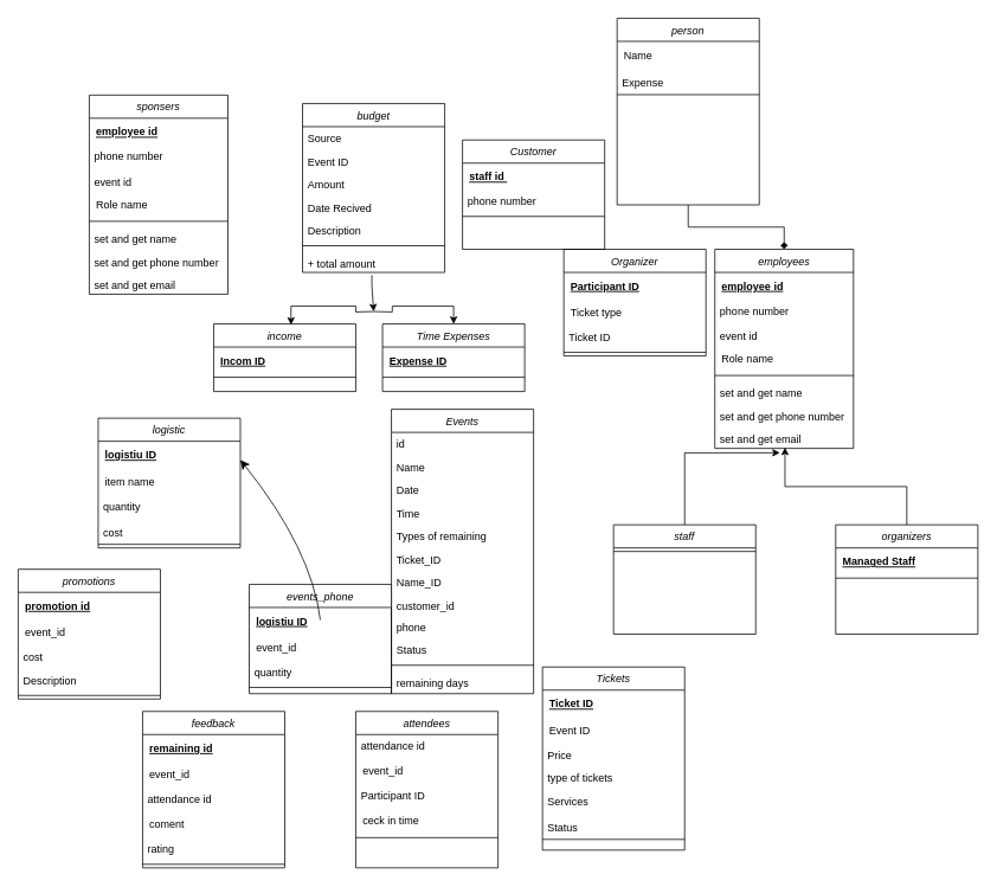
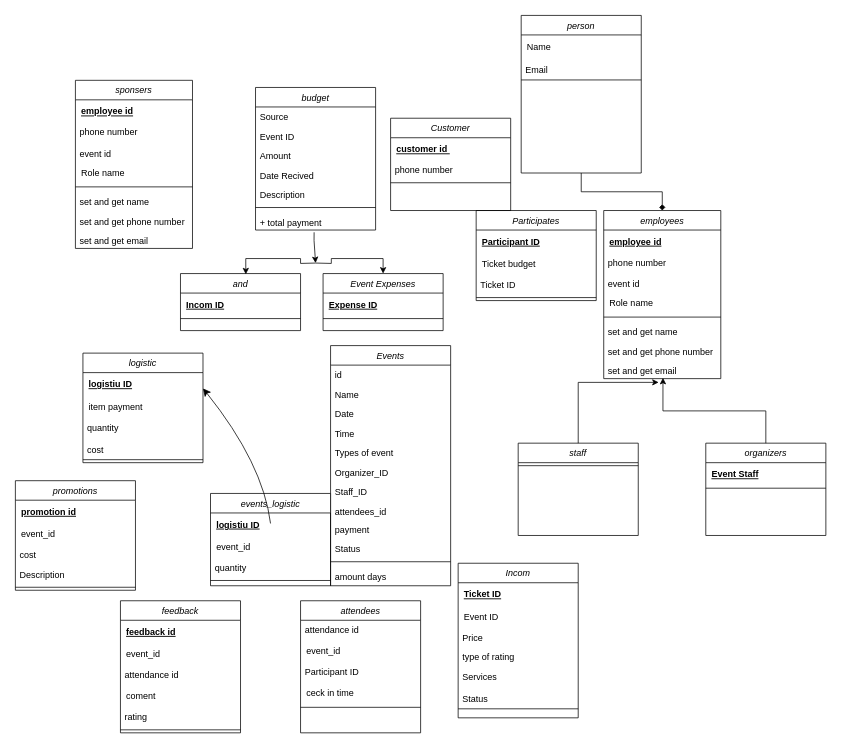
- <mxCell id="86" value="Expense" style="text;align=left;verticalAlign=bottom;spacingLeft=4;spacingRight=4;overflow=hidden;rotatable=0;points=[[0,0.5],[1,0.5]];portConstraint=eastwest;rounded=0;shadow=0;html=0;" vertex="1" parent="84"><mxGeometry y="56" width="160" height="26" as="geometry" /></mxCell>
+ <mxCell id="86" value="Email" style="text;align=left;verticalAlign=bottom;spacingLeft=4;spacingRight=4;overflow=hidden;rotatable=0;points=[[0,0.5],[1,0.5]];portConstraint=eastwest;rounded=0;shadow=0;html=0;" vertex="1" parent="84"><mxGeometry y="56" width="160" height="26" as="geometry" /></mxCell>
- <mxCell id="100" value="staff id " style="shape=partialRectangle;overflow=hidden;connectable=0;fillColor=none;top=0;left=0;bottom=0;right=0;align=left;spacingLeft=6;fontStyle=5;" vertex="1" parent="99"><mxGeometry y="26" width="160" height="30" as="geometry"><mxRectangle width="220" height="30" as="alternateBounds" /></mxGeometry></mxCell>
+ <mxCell id="100" value="customer id " style="shape=partialRectangle;overflow=hidden;connectable=0;fillColor=none;top=0;left=0;bottom=0;right=0;align=left;spacingLeft=6;fontStyle=5;" vertex="1" parent="99"><mxGeometry y="26" width="160" height="30" as="geometry"><mxRectangle width="220" height="30" as="alternateBounds" /></mxGeometry></mxCell>
- <mxCell id="15" value="Organizer" style="swimlane;fontStyle=2;align=center;verticalAlign=top;childLayout=stackLayout;horizontal=1;startSize=26;horizontalStack=0;resizeParent=1;resizeLast=0;collapsible=1;marginBottom=0;rounded=0;shadow=0;strokeWidth=1;" parent="1" vertex="1"><mxGeometry x="634" y="280" width="160" height="120" as="geometry"><mxRectangle x="230" y="140" width="160" height="26" as="alternateBounds" /></mxGeometry></mxCell>
+ <mxCell id="15" value="Participates" style="swimlane;fontStyle=2;align=center;verticalAlign=top;childLayout=stackLayout;horizontal=1;startSize=26;horizontalStack=0;resizeParent=1;resizeLast=0;collapsible=1;marginBottom=0;rounded=0;shadow=0;strokeWidth=1;" parent="1" vertex="1"><mxGeometry x="634" y="280" width="160" height="120" as="geometry"><mxRectangle x="230" y="140" width="160" height="26" as="alternateBounds" /></mxGeometry></mxCell>
- <mxCell id="96" value="+ total amount" style="text;align=left;verticalAlign=bottom;spacingLeft=4;spacingRight=4;overflow=hidden;rotatable=0;points=[[0,0.5],[1,0.5]];portConstraint=eastwest;rounded=0;shadow=0;html=0;" parent="89" vertex="1"><mxGeometry y="164" width="160" height="26" as="geometry" /></mxCell>
+ <mxCell id="96" value="+ total payment" style="text;align=left;verticalAlign=bottom;spacingLeft=4;spacingRight=4;overflow=hidden;rotatable=0;points=[[0,0.5],[1,0.5]];portConstraint=eastwest;rounded=0;shadow=0;html=0;" parent="89" vertex="1"><mxGeometry y="164" width="160" height="26" as="geometry" /></mxCell>
- <mxCell id="17" value="Ticket type" style="shape=partialRectangle;overflow=hidden;connectable=0;fillColor=none;top=0;left=0;bottom=0;right=0;align=left;spacingLeft=6;" vertex="1" parent="15"><mxGeometry y="56" width="160" height="30" as="geometry"><mxRectangle width="220" height="30" as="alternateBounds" /></mxGeometry></mxCell>
+ <mxCell id="17" value="Ticket budget" style="shape=partialRectangle;overflow=hidden;connectable=0;fillColor=none;top=0;left=0;bottom=0;right=0;align=left;spacingLeft=6;" vertex="1" parent="15"><mxGeometry y="56" width="160" height="30" as="geometry"><mxRectangle width="220" height="30" as="alternateBounds" /></mxGeometry></mxCell>
- <mxCell id="37" value="income" style="swimlane;fontStyle=2;align=center;verticalAlign=top;childLayout=stackLayout;horizontal=1;startSize=26;horizontalStack=0;resizeParent=1;resizeLast=0;collapsible=1;marginBottom=0;rounded=0;shadow=0;strokeWidth=1;" parent="1" vertex="1"><mxGeometry x="240" y="364" width="160" height="76" as="geometry"><mxRectangle x="230" y="140" width="160" height="26" as="alternateBounds" /></mxGeometry></mxCell>
+ <mxCell id="37" value="and" style="swimlane;fontStyle=2;align=center;verticalAlign=top;childLayout=stackLayout;horizontal=1;startSize=26;horizontalStack=0;resizeParent=1;resizeLast=0;collapsible=1;marginBottom=0;rounded=0;shadow=0;strokeWidth=1;" parent="1" vertex="1"><mxGeometry x="240" y="364" width="160" height="76" as="geometry"><mxRectangle x="230" y="140" width="160" height="26" as="alternateBounds" /></mxGeometry></mxCell>
- <mxCell id="40" value="Time Expenses" style="swimlane;fontStyle=2;align=center;verticalAlign=top;childLayout=stackLayout;horizontal=1;startSize=26;horizontalStack=0;resizeParent=1;resizeLast=0;collapsible=1;marginBottom=0;rounded=0;shadow=0;strokeWidth=1;" parent="1" vertex="1"><mxGeometry x="430" y="364" width="160" height="76" as="geometry"><mxRectangle x="230" y="140" width="160" height="26" as="alternateBounds" /></mxGeometry></mxCell>
+ <mxCell id="40" value="Event Expenses" style="swimlane;fontStyle=2;align=center;verticalAlign=top;childLayout=stackLayout;horizontal=1;startSize=26;horizontalStack=0;resizeParent=1;resizeLast=0;collapsible=1;marginBottom=0;rounded=0;shadow=0;strokeWidth=1;" parent="1" vertex="1"><mxGeometry x="430" y="364" width="160" height="76" as="geometry"><mxRectangle x="230" y="140" width="160" height="26" as="alternateBounds" /></mxGeometry></mxCell>
- <mxCell id="45" value="item name" style="shape=partialRectangle;overflow=hidden;connectable=0;fillColor=none;top=0;left=0;bottom=0;right=0;align=left;spacingLeft=6;" parent="43" vertex="1"><mxGeometry y="56" width="160" height="30" as="geometry"><mxRectangle width="220" height="30" as="alternateBounds" /></mxGeometry></mxCell>
+ <mxCell id="45" value="item payment" style="shape=partialRectangle;overflow=hidden;connectable=0;fillColor=none;top=0;left=0;bottom=0;right=0;align=left;spacingLeft=6;" parent="43" vertex="1"><mxGeometry y="56" width="160" height="30" as="geometry"><mxRectangle width="220" height="30" as="alternateBounds" /></mxGeometry></mxCell>
- <mxCell id="7" value="Types of remaining" style="text;align=left;verticalAlign=top;spacingLeft=4;spacingRight=4;overflow=hidden;rotatable=0;points=[[0,0.5],[1,0.5]];portConstraint=eastwest;rounded=0;shadow=0;html=0;" parent="2" vertex="1"><mxGeometry y="130" width="160" height="26" as="geometry" /></mxCell>
+ <mxCell id="7" value="Types of event" style="text;align=left;verticalAlign=top;spacingLeft=4;spacingRight=4;overflow=hidden;rotatable=0;points=[[0,0.5],[1,0.5]];portConstraint=eastwest;rounded=0;shadow=0;html=0;" parent="2" vertex="1"><mxGeometry y="130" width="160" height="26" as="geometry" /></mxCell>
- <mxCell id="8" value="Ticket_ID" style="text;align=left;verticalAlign=top;spacingLeft=4;spacingRight=4;overflow=hidden;rotatable=0;points=[[0,0.5],[1,0.5]];portConstraint=eastwest;rounded=0;shadow=0;html=0;" parent="2" vertex="1"><mxGeometry y="156" width="160" height="26" as="geometry" /></mxCell>
+ <mxCell id="8" value="Organizer_ID" style="text;align=left;verticalAlign=top;spacingLeft=4;spacingRight=4;overflow=hidden;rotatable=0;points=[[0,0.5],[1,0.5]];portConstraint=eastwest;rounded=0;shadow=0;html=0;" parent="2" vertex="1"><mxGeometry y="156" width="160" height="26" as="geometry" /></mxCell>
- <mxCell id="79" value="Managed Staff" style="shape=partialRectangle;overflow=hidden;connectable=0;fillColor=none;top=0;left=0;bottom=0;right=0;align=left;spacingLeft=6;fontStyle=5;" vertex="1" parent="78"><mxGeometry y="26" width="160" height="30" as="geometry"><mxRectangle width="220" height="30" as="alternateBounds" /></mxGeometry></mxCell>
+ <mxCell id="79" value="Event Staff" style="shape=partialRectangle;overflow=hidden;connectable=0;fillColor=none;top=0;left=0;bottom=0;right=0;align=left;spacingLeft=6;fontStyle=5;" vertex="1" parent="78"><mxGeometry y="26" width="160" height="30" as="geometry"><mxRectangle width="220" height="30" as="alternateBounds" /></mxGeometry></mxCell>
- <mxCell id="9" value="Name_ID" style="text;align=left;verticalAlign=top;spacingLeft=4;spacingRight=4;overflow=hidden;rotatable=0;points=[[0,0.5],[1,0.5]];portConstraint=eastwest;rounded=0;shadow=0;html=0;" parent="2" vertex="1"><mxGeometry y="182" width="160" height="26" as="geometry" /></mxCell>
+ <mxCell id="9" value="Staff_ID" style="text;align=left;verticalAlign=top;spacingLeft=4;spacingRight=4;overflow=hidden;rotatable=0;points=[[0,0.5],[1,0.5]];portConstraint=eastwest;rounded=0;shadow=0;html=0;" parent="2" vertex="1"><mxGeometry y="182" width="160" height="26" as="geometry" /></mxCell>
- <mxCell id="50" value="events_phone" style="swimlane;fontStyle=2;align=center;verticalAlign=top;childLayout=stackLayout;horizontal=1;startSize=26;horizontalStack=0;resizeParent=1;resizeLast=0;collapsible=1;marginBottom=0;rounded=0;shadow=0;strokeWidth=1;" parent="1" vertex="1"><mxGeometry x="280" y="657" width="160" height="123" as="geometry"><mxRectangle x="230" y="140" width="160" height="26" as="alternateBounds" /></mxGeometry></mxCell>
+ <mxCell id="50" value="events_logistic" style="swimlane;fontStyle=2;align=center;verticalAlign=top;childLayout=stackLayout;horizontal=1;startSize=26;horizontalStack=0;resizeParent=1;resizeLast=0;collapsible=1;marginBottom=0;rounded=0;shadow=0;strokeWidth=1;" parent="1" vertex="1"><mxGeometry x="280" y="657" width="160" height="123" as="geometry"><mxRectangle x="230" y="140" width="160" height="26" as="alternateBounds" /></mxGeometry></mxCell>
- <mxCell id="10" value="customer_id" style="text;align=left;verticalAlign=top;spacingLeft=4;spacingRight=4;overflow=hidden;rotatable=0;points=[[0,0.5],[1,0.5]];portConstraint=eastwest;rounded=0;shadow=0;html=0;" parent="2" vertex="1"><mxGeometry y="208" width="160" height="24" as="geometry" /></mxCell>
+ <mxCell id="10" value="attendees_id" style="text;align=left;verticalAlign=top;spacingLeft=4;spacingRight=4;overflow=hidden;rotatable=0;points=[[0,0.5],[1,0.5]];portConstraint=eastwest;rounded=0;shadow=0;html=0;" parent="2" vertex="1"><mxGeometry y="208" width="160" height="24" as="geometry" /></mxCell>
- <mxCell id="11" value="phone" style="text;align=left;verticalAlign=top;spacingLeft=4;spacingRight=4;overflow=hidden;rotatable=0;points=[[0,0.5],[1,0.5]];portConstraint=eastwest;rounded=0;shadow=0;html=0;" parent="2" vertex="1"><mxGeometry y="232" width="160" height="26" as="geometry" /></mxCell>
+ <mxCell id="11" value="payment" style="text;align=left;verticalAlign=top;spacingLeft=4;spacingRight=4;overflow=hidden;rotatable=0;points=[[0,0.5],[1,0.5]];portConstraint=eastwest;rounded=0;shadow=0;html=0;" parent="2" vertex="1"><mxGeometry y="232" width="160" height="26" as="geometry" /></mxCell>
- <mxCell id="29" value="Tickets" style="swimlane;fontStyle=2;align=center;verticalAlign=top;childLayout=stackLayout;horizontal=1;startSize=26;horizontalStack=0;resizeParent=1;resizeLast=0;collapsible=1;marginBottom=0;rounded=0;shadow=0;strokeWidth=1;" parent="1" vertex="1"><mxGeometry x="610" y="750" width="160" height="206" as="geometry"><mxRectangle x="230" y="140" width="160" height="26" as="alternateBounds" /></mxGeometry></mxCell>
+ <mxCell id="29" value="Incom" style="swimlane;fontStyle=2;align=center;verticalAlign=top;childLayout=stackLayout;horizontal=1;startSize=26;horizontalStack=0;resizeParent=1;resizeLast=0;collapsible=1;marginBottom=0;rounded=0;shadow=0;strokeWidth=1;" parent="1" vertex="1"><mxGeometry x="610" y="750" width="160" height="206" as="geometry"><mxRectangle x="230" y="140" width="160" height="26" as="alternateBounds" /></mxGeometry></mxCell>
- <mxCell id="14" value="remaining days" style="text;align=left;verticalAlign=bottom;spacingLeft=4;spacingRight=4;overflow=hidden;rotatable=0;points=[[0,0.5],[1,0.5]];portConstraint=eastwest;rounded=0;shadow=0;html=0;" parent="2" vertex="1"><mxGeometry y="292" width="160" height="26" as="geometry" /></mxCell>
+ <mxCell id="14" value="amount days" style="text;align=left;verticalAlign=bottom;spacingLeft=4;spacingRight=4;overflow=hidden;rotatable=0;points=[[0,0.5],[1,0.5]];portConstraint=eastwest;rounded=0;shadow=0;html=0;" parent="2" vertex="1"><mxGeometry y="292" width="160" height="26" as="geometry" /></mxCell>
- <mxCell id="58" value="remaining id" style="shape=partialRectangle;overflow=hidden;connectable=0;fillColor=none;top=0;left=0;bottom=0;right=0;align=left;spacingLeft=6;fontStyle=5;" parent="57" vertex="1"><mxGeometry y="26" width="160" height="30" as="geometry"><mxRectangle width="220" height="30" as="alternateBounds" /></mxGeometry></mxCell>
+ <mxCell id="58" value="feedback id" style="shape=partialRectangle;overflow=hidden;connectable=0;fillColor=none;top=0;left=0;bottom=0;right=0;align=left;spacingLeft=6;fontStyle=5;" parent="57" vertex="1"><mxGeometry y="26" width="160" height="30" as="geometry"><mxRectangle width="220" height="30" as="alternateBounds" /></mxGeometry></mxCell>
- <mxCell id="33" value="type of tickets" style="text;align=left;verticalAlign=top;spacingLeft=4;spacingRight=4;overflow=hidden;rotatable=0;points=[[0,0.5],[1,0.5]];portConstraint=eastwest;rounded=0;shadow=0;html=0;" parent="29" vertex="1"><mxGeometry y="112" width="160" height="26" as="geometry" /></mxCell>
+ <mxCell id="33" value="type of rating" style="text;align=left;verticalAlign=top;spacingLeft=4;spacingRight=4;overflow=hidden;rotatable=0;points=[[0,0.5],[1,0.5]];portConstraint=eastwest;rounded=0;shadow=0;html=0;" parent="29" vertex="1"><mxGeometry y="112" width="160" height="26" as="geometry" /></mxCell>
